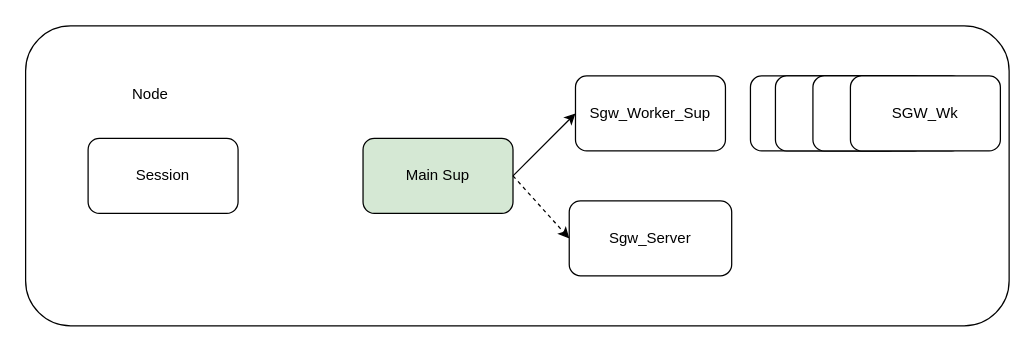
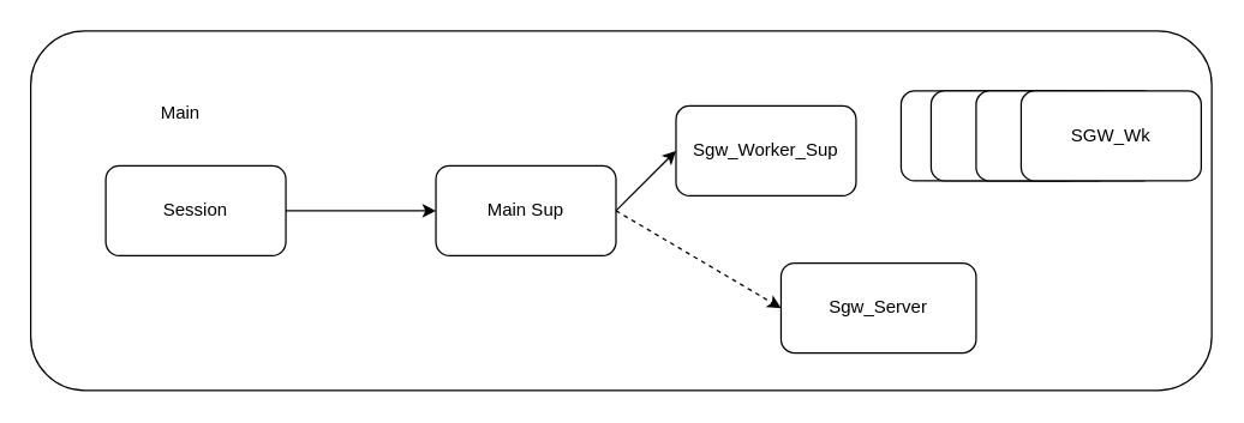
- <mxCell id="10" value="Node" style="text;html=1;strokeColor=none;fillColor=none;align=center;verticalAlign=middle;whiteSpace=wrap;rounded=0;" vertex="1" parent="1"><mxGeometry x="100" y="20" width="40" height="110" as="geometry" /></mxCell>
+ <mxCell id="10" value="Main" style="text;html=1;strokeColor=none;fillColor=none;align=center;verticalAlign=middle;whiteSpace=wrap;rounded=0;" vertex="1" parent="1"><mxGeometry x="100" y="20" width="40" height="110" as="geometry" /></mxCell>
- <mxCell id="4" value="Sgw_Worker_Sup" style="rounded=1;whiteSpace=wrap;html=1;" vertex="1" parent="1"><mxGeometry x="460" y="60" width="120" height="60" as="geometry" /></mxCell>
+ <mxCell id="4" value="Sgw_Worker_Sup" style="rounded=1;whiteSpace=wrap;html=1;" vertex="1" parent="1"><mxGeometry x="450" y="70" width="120" height="60" as="geometry" /></mxCell>
+ <mxCell id="12" value="" style="endArrow=classic;html=1;exitX=1;exitY=0.5;exitDx=0;exitDy=0;entryX=0;entryY=0.5;entryDx=0;entryDy=0;" edge="1" parent="1" source="11" target="9"><mxGeometry width="50" height="50" relative="1" as="geometry"><mxPoint x="370" y="220" as="sourcePoint" /><mxPoint x="420" y="170" as="targetPoint" /></mxGeometry></mxCell>
- <mxCell id="9" value="Main Sup" style="rounded=1;whiteSpace=wrap;html=1;fillColor=#d5e8d4;" vertex="1" parent="1"><mxGeometry x="290" y="110" width="120" height="60" as="geometry" /></mxCell>
+ <mxCell id="9" value="Main Sup" style="rounded=1;whiteSpace=wrap;html=1;" vertex="1" parent="1"><mxGeometry x="290" y="110" width="120" height="60" as="geometry" /></mxCell>
- <mxCell id="3" value="Sgw_Server" style="rounded=1;whiteSpace=wrap;html=1;" vertex="1" parent="1"><mxGeometry x="455" y="160" width="130" height="60" as="geometry" /></mxCell>
+ <mxCell id="3" value="Sgw_Server" style="rounded=1;whiteSpace=wrap;html=1;" vertex="1" parent="1"><mxGeometry x="520" y="175" width="130" height="60" as="geometry" /></mxCell>
